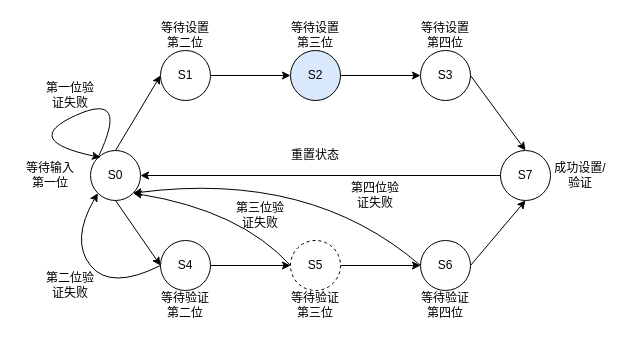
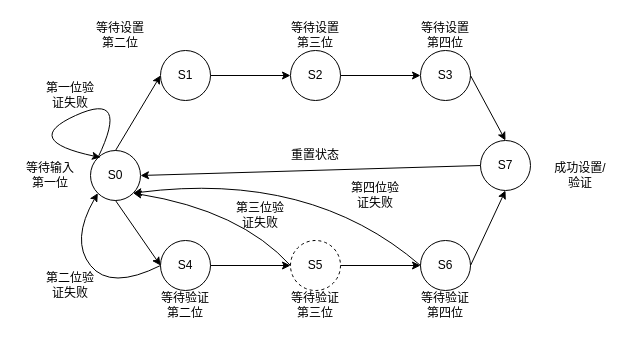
- <mxCell id="19" value="等待设置第二位" style="text;html=1;strokeColor=none;fillColor=none;align=center;verticalAlign=middle;whiteSpace=wrap;rounded=0;" vertex="1" parent="1"><mxGeometry x="155" y="20" width="60" height="30" as="geometry" /></mxCell>
+ <mxCell id="19" value="等待设置第二位" style="text;html=1;strokeColor=none;fillColor=none;align=center;verticalAlign=middle;whiteSpace=wrap;rounded=0;" vertex="1" parent="1"><mxGeometry x="90" y="20" width="60" height="30" as="geometry" /></mxCell>
- <mxCell id="2" value="S2" style="ellipse;whiteSpace=wrap;html=1;aspect=fixed;fillColor=#dae8fc;" vertex="1" parent="1"><mxGeometry x="290" y="50" width="50" height="50" as="geometry" /></mxCell>
+ <mxCell id="2" value="S2" style="ellipse;whiteSpace=wrap;html=1;aspect=fixed;" vertex="1" parent="1"><mxGeometry x="290" y="50" width="50" height="50" as="geometry" /></mxCell>
- <mxCell id="9" value="S7" style="ellipse;whiteSpace=wrap;html=1;aspect=fixed;" vertex="1" parent="1"><mxGeometry x="500" y="150" width="50" height="50" as="geometry" /></mxCell>
+ <mxCell id="9" value="S7" style="ellipse;whiteSpace=wrap;html=1;aspect=fixed;" vertex="1" parent="1"><mxGeometry x="480" y="140" width="50" height="50" as="geometry" /></mxCell>
